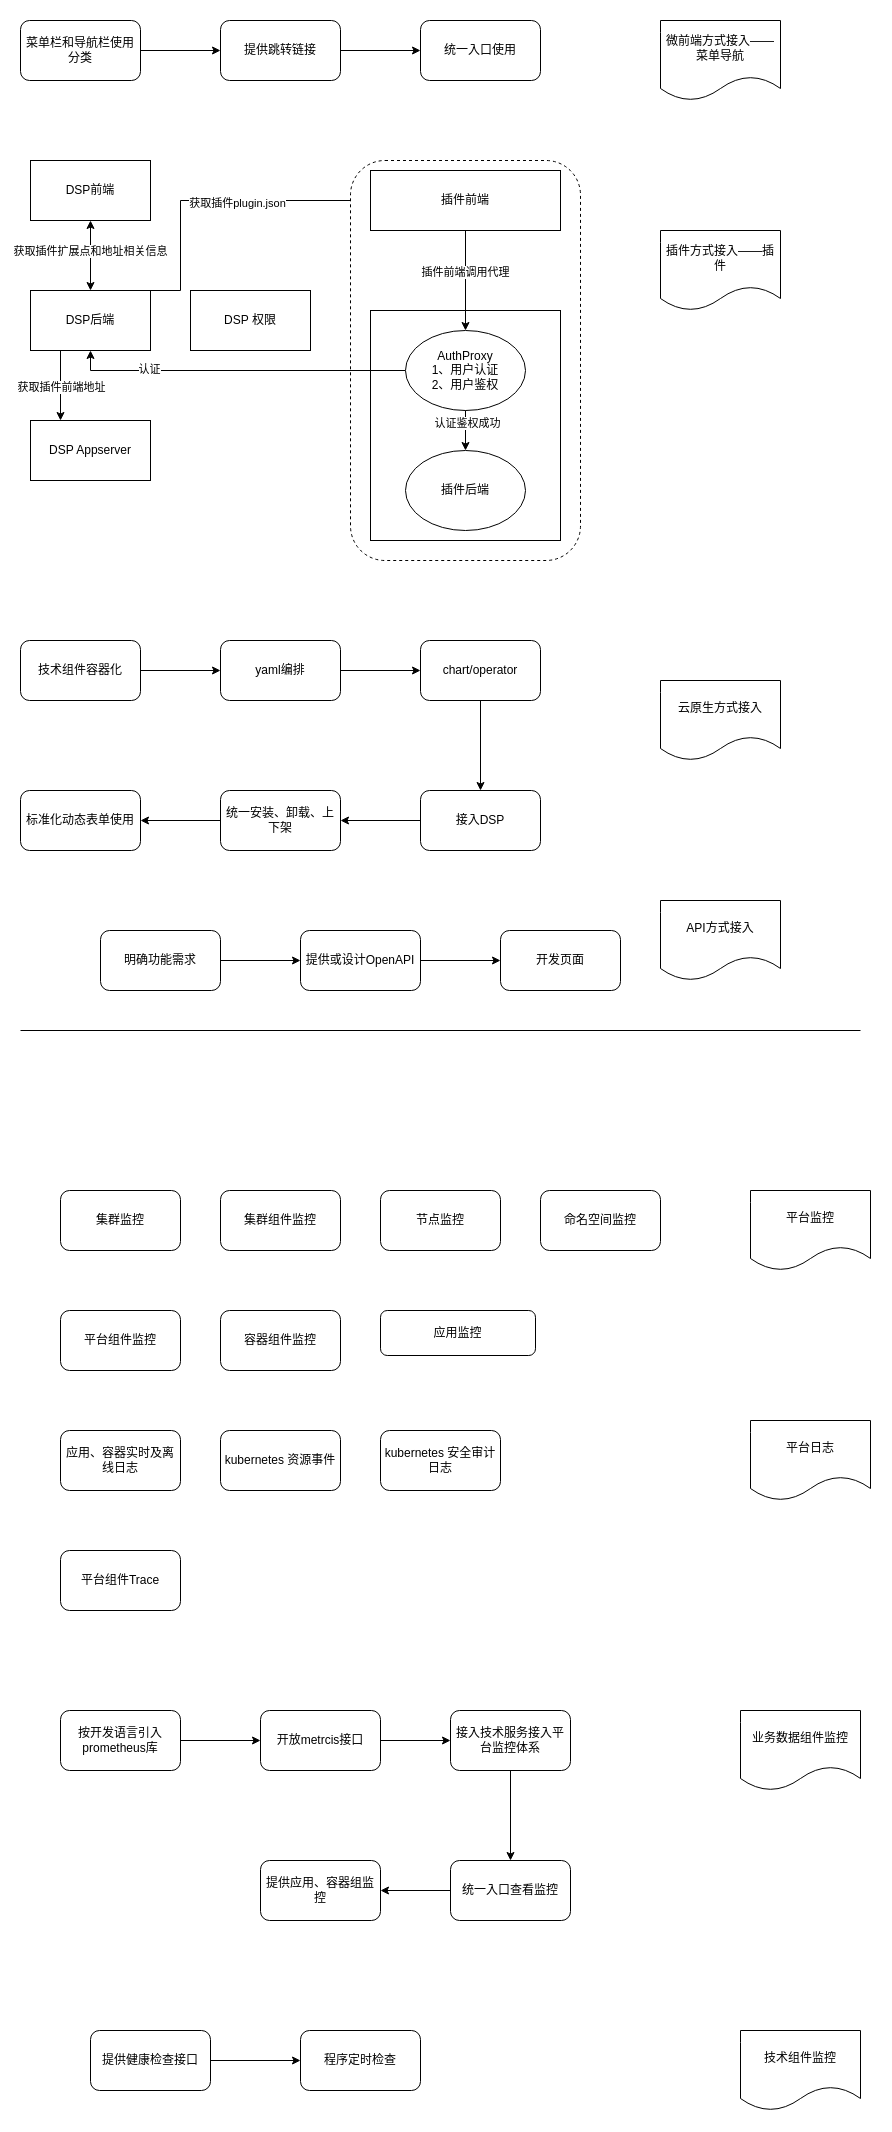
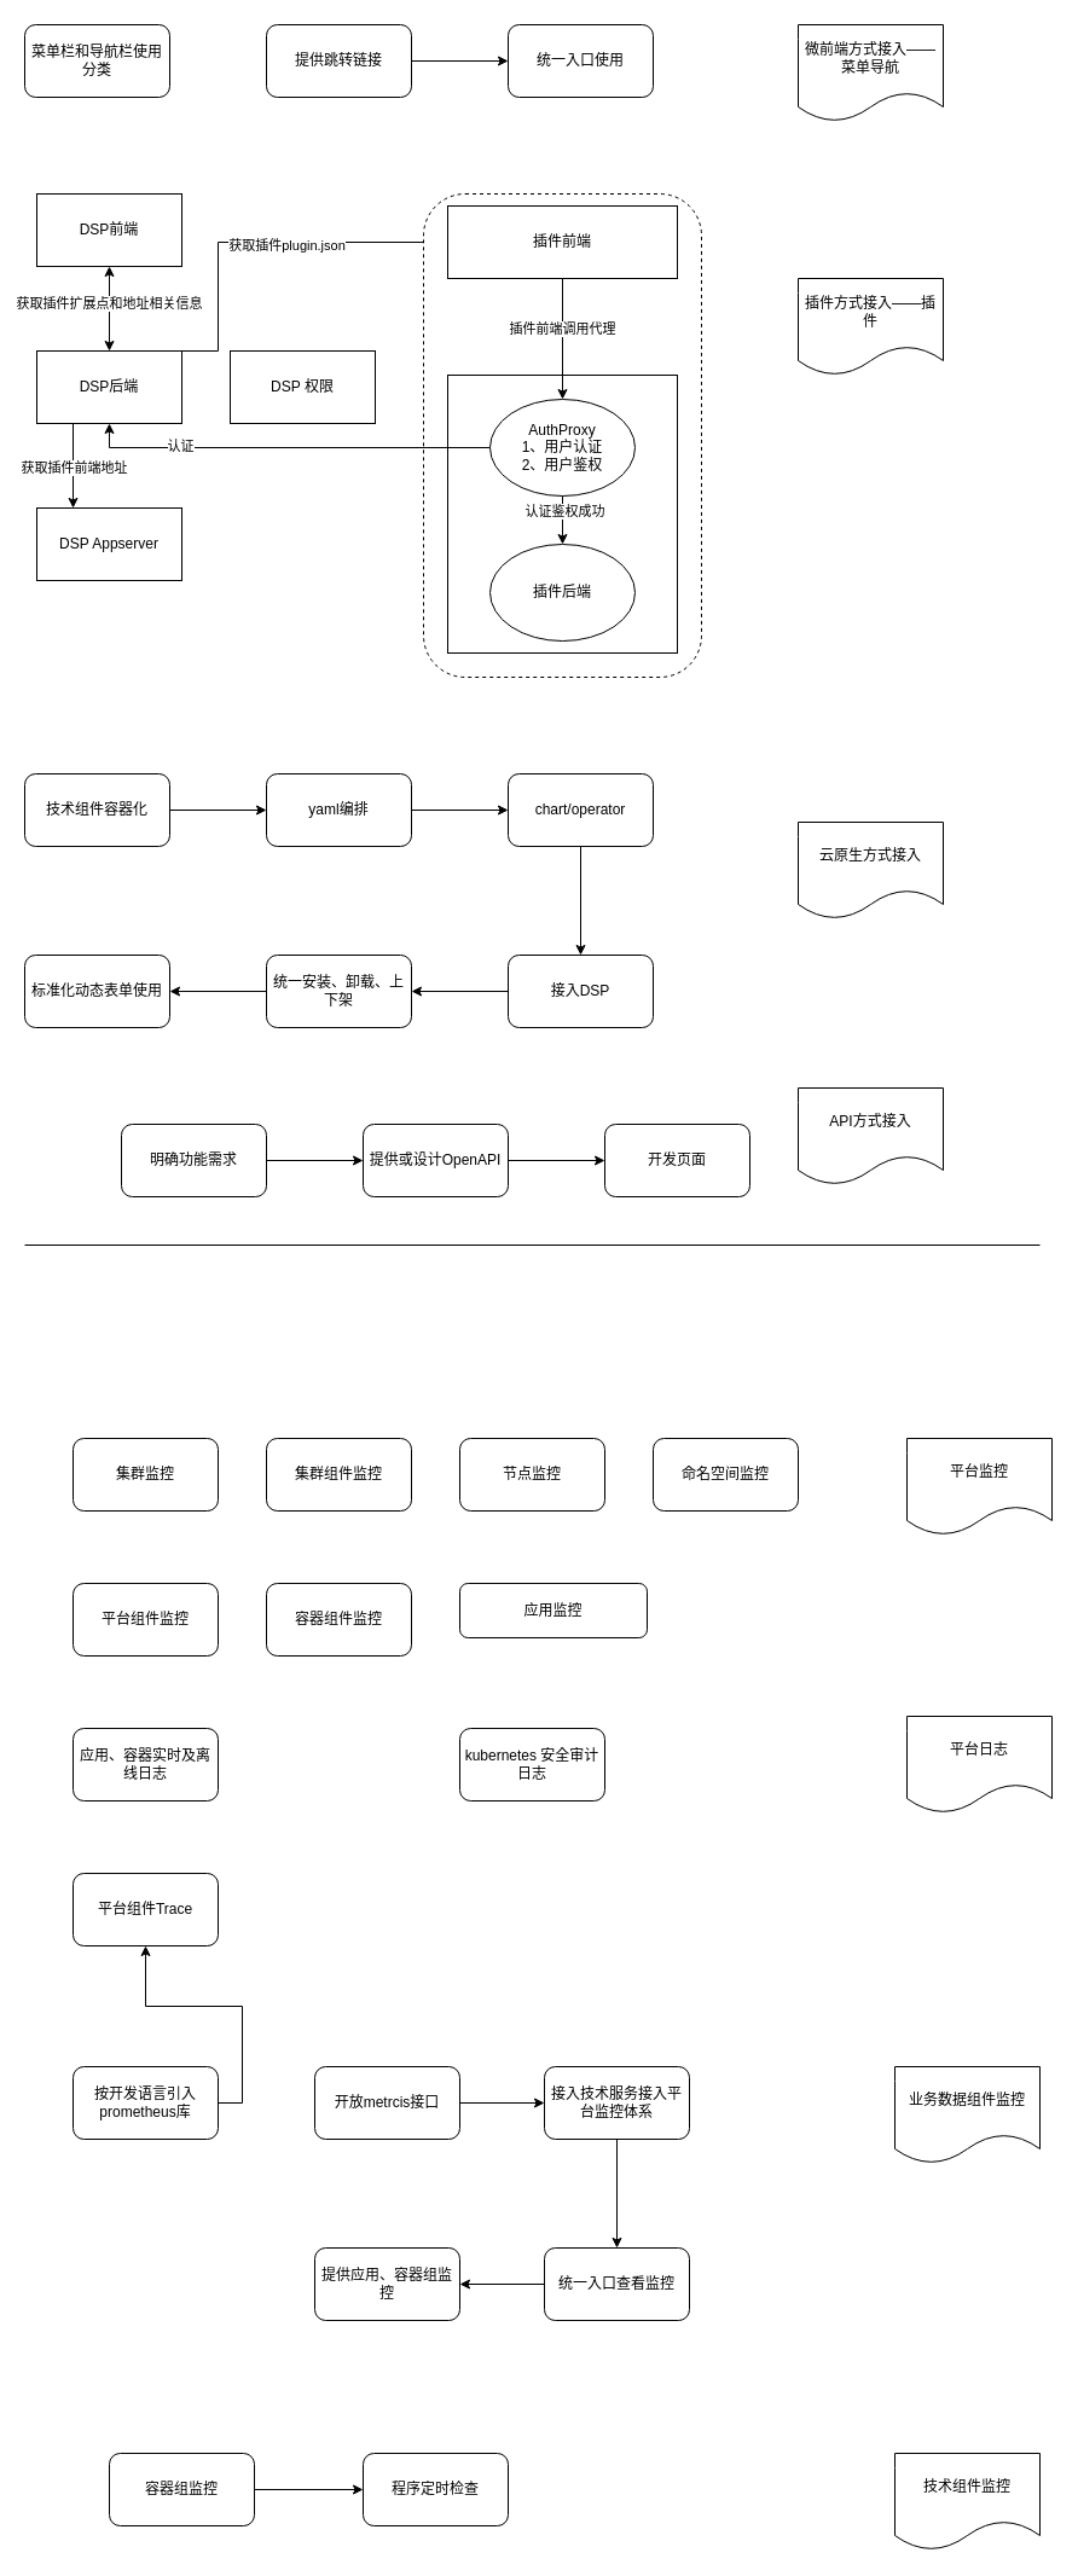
- <mxCell id="42" style="edgeStyle=orthogonalEdgeStyle;rounded=0;orthogonalLoop=1;jettySize=auto;html=1;exitX=1;exitY=0.5;exitDx=0;exitDy=0;" edge="1" parent="1" source="43" target="45"><mxGeometry relative="1" as="geometry" /></mxCell>
- <mxCell id="72" value="kubernetes 资源事件" style="rounded=1;whiteSpace=wrap;html=1;" vertex="1" parent="1"><mxGeometry x="220" y="1430" width="120" height="60" as="geometry" /></mxCell>
- <mxCell id="54" style="edgeStyle=orthogonalEdgeStyle;rounded=0;orthogonalLoop=1;jettySize=auto;html=1;exitX=1;exitY=0.5;exitDx=0;exitDy=0;" edge="1" parent="1" source="55" target="57"><mxGeometry relative="1" as="geometry" /></mxCell>
+ <mxCell id="54" style="edgeStyle=orthogonalEdgeStyle;rounded=0;orthogonalLoop=1;jettySize=auto;html=1;exitX=1;exitY=0.5;exitDx=0;exitDy=0;" edge="1" parent="1" source="55" target="74"><mxGeometry relative="1" as="geometry" /></mxCell>
- <mxCell id="49" value="提供健康检查接口" style="rounded=1;whiteSpace=wrap;html=1;" vertex="1" parent="1"><mxGeometry x="90" y="2030" width="120" height="60" as="geometry" /></mxCell>
+ <mxCell id="49" value="容器组监控" style="rounded=1;whiteSpace=wrap;html=1;" vertex="1" parent="1"><mxGeometry x="90" y="2030" width="120" height="60" as="geometry" /></mxCell>
